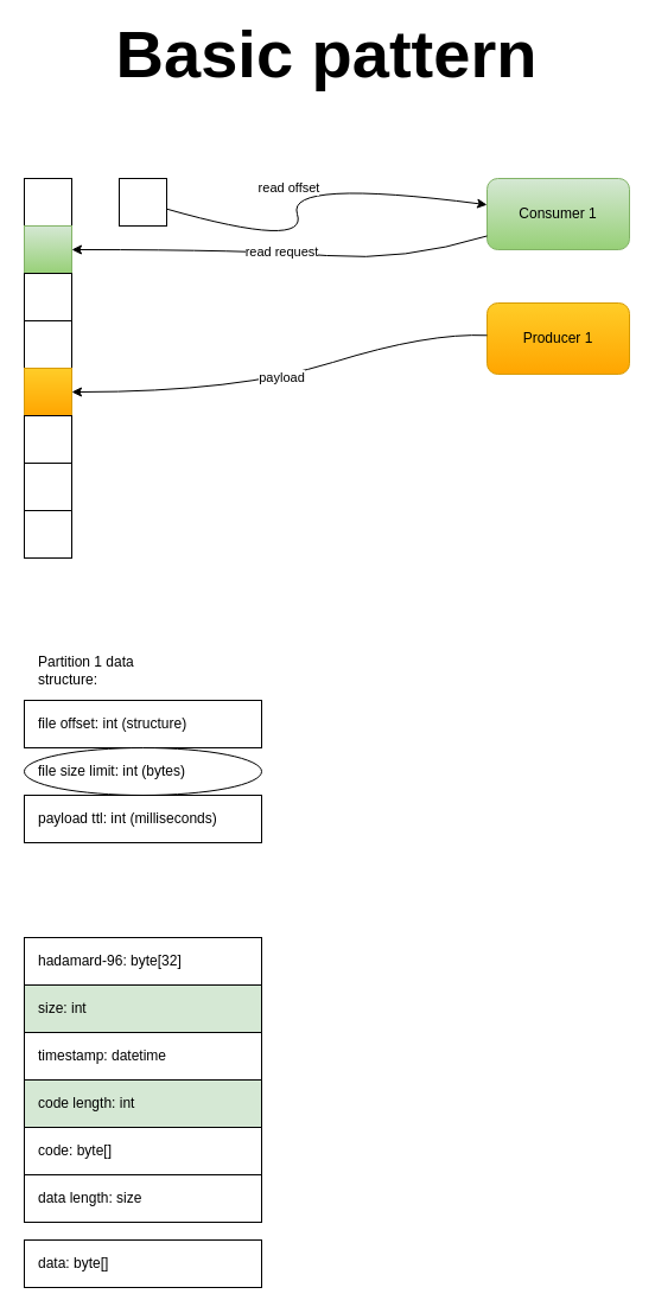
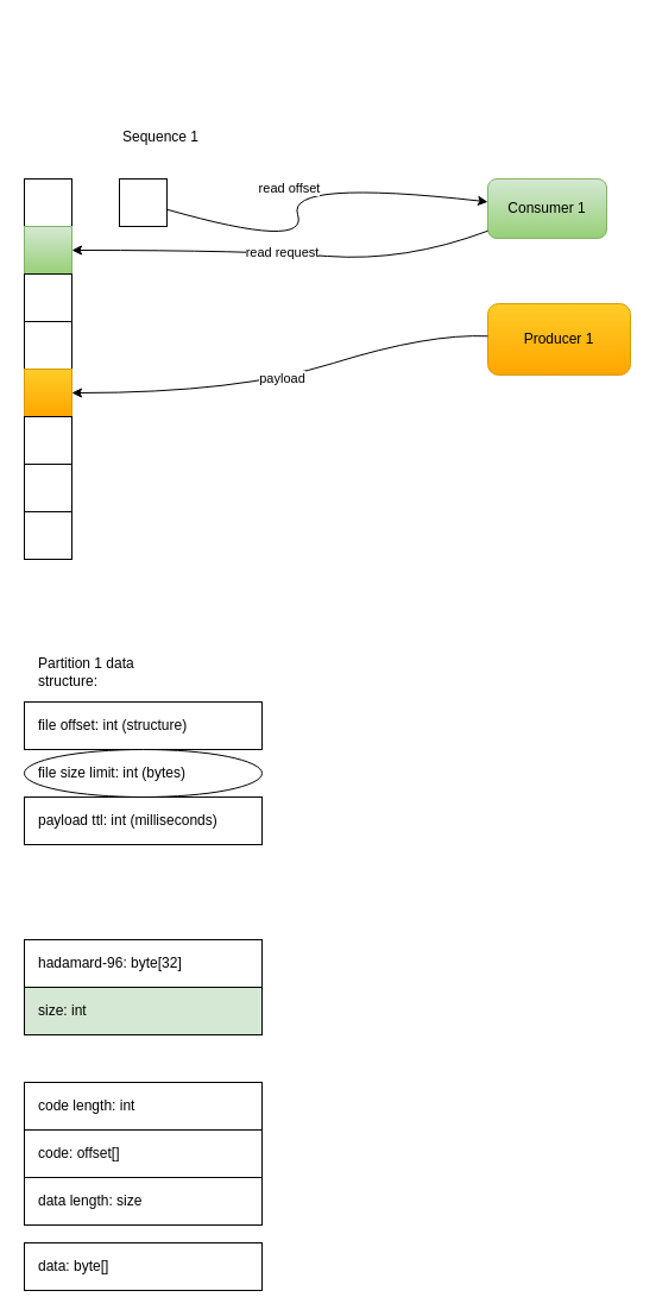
- <mxCell id="20" value="Basic pattern" style="text;html=1;strokeColor=none;fillColor=none;align=center;verticalAlign=middle;whiteSpace=wrap;rounded=0;fontSize=56;fontStyle=1" vertex="1" parent="1"><mxGeometry x="20" y="20" width="510" height="50" as="geometry" /></mxCell>
+ <mxCell id="14" value="Sequence 1" style="text;html=1;strokeColor=none;fillColor=none;align=center;verticalAlign=middle;whiteSpace=wrap;rounded=0;" vertex="1" parent="12"><mxGeometry width="70" height="30" as="geometry" /></mxCell>
- <mxCell id="17" value="Consumer 1" style="rounded=1;whiteSpace=wrap;html=1;fillColor=#d5e8d4;gradientColor=#97d077;strokeColor=#82b366;" vertex="1" parent="1"><mxGeometry x="410" y="150" width="120" height="60" as="geometry" /></mxCell>
+ <mxCell id="17" value="Consumer 1" style="rounded=1;whiteSpace=wrap;html=1;fillColor=#d5e8d4;gradientColor=#97d077;strokeColor=#82b366;" vertex="1" parent="1"><mxGeometry x="410" y="150" width="100" height="50" as="geometry" /></mxCell>
- <mxCell id="30" value="timestamp: datetime" style="rounded=0;whiteSpace=wrap;html=1;fontSize=12;align=left;spacingTop=0;spacing=12;" vertex="1" parent="27"><mxGeometry y="120" width="200" height="40" as="geometry" /></mxCell>
- <mxCell id="31" value="code length: int" style="rounded=0;whiteSpace=wrap;html=1;fontSize=12;align=left;spacingTop=0;spacing=12;fillColor=#d5e8d4;" vertex="1" parent="26"><mxGeometry y="160" width="200" height="40" as="geometry" /></mxCell>
+ <mxCell id="31" value="code length: int" style="rounded=0;whiteSpace=wrap;html=1;fontSize=12;align=left;spacingTop=0;spacing=12;" vertex="1" parent="26"><mxGeometry y="160" width="200" height="40" as="geometry" /></mxCell>
- <mxCell id="32" value="code: byte[]" style="rounded=0;whiteSpace=wrap;html=1;fontSize=12;align=left;spacingTop=0;spacing=12;" vertex="1" parent="1"><mxGeometry x="20" y="950" width="200" height="40" as="geometry" /></mxCell>
+ <mxCell id="32" value="code: offset[]" style="rounded=0;whiteSpace=wrap;html=1;fontSize=12;align=left;spacingTop=0;spacing=12;" vertex="1" parent="1"><mxGeometry x="20" y="950" width="200" height="40" as="geometry" /></mxCell>
